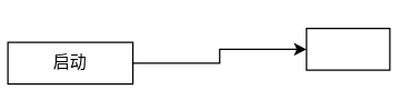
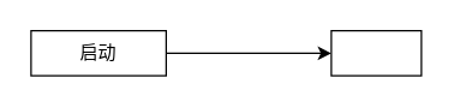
- <mxCell id="3" value="启动" style="rounded=0;whiteSpace=wrap;html=1;" vertex="1" parent="1"><mxGeometry x="5" y="30" width="90" height="30" as="geometry" /></mxCell>
+ <mxCell id="3" value="启动" style="rounded=0;whiteSpace=wrap;html=1;" vertex="1" parent="1"><mxGeometry x="20" y="20" width="90" height="30" as="geometry" /></mxCell>
